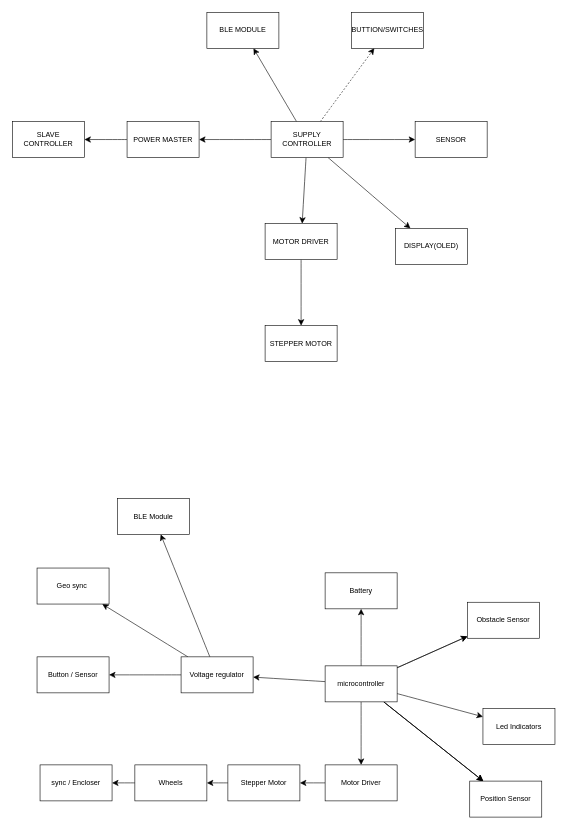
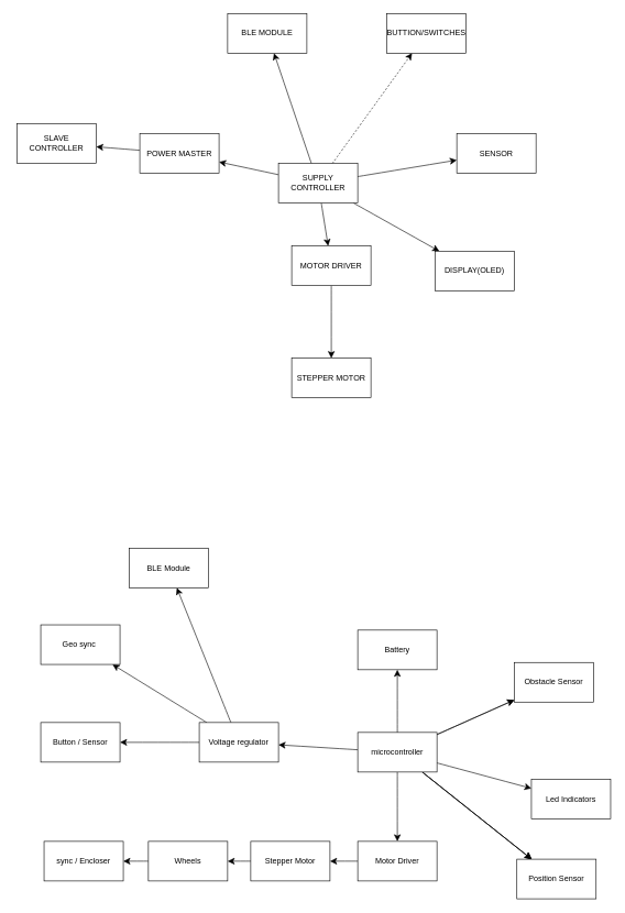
- <mxCell id="9" value="SLAVE CONTROLLER" style="rounded=0;whiteSpace=wrap;html=1;" vertex="1" parent="1"><mxGeometry x="20" y="202" width="120" height="60" as="geometry" /></mxCell>
+ <mxCell id="9" value="SLAVE CONTROLLER" style="rounded=0;whiteSpace=wrap;html=1;" vertex="1" parent="1"><mxGeometry x="25" y="187" width="120" height="60" as="geometry" /></mxCell>
- <mxCell id="8" value="SUPPLY CONTROLLER" style="rounded=0;whiteSpace=wrap;html=1;" vertex="1" parent="1"><mxGeometry x="451" y="202" width="120" height="60" as="geometry" /></mxCell>
+ <mxCell id="8" value="SUPPLY CONTROLLER" style="rounded=0;whiteSpace=wrap;html=1;" vertex="1" parent="1"><mxGeometry x="421" y="247" width="120" height="60" as="geometry" /></mxCell>
